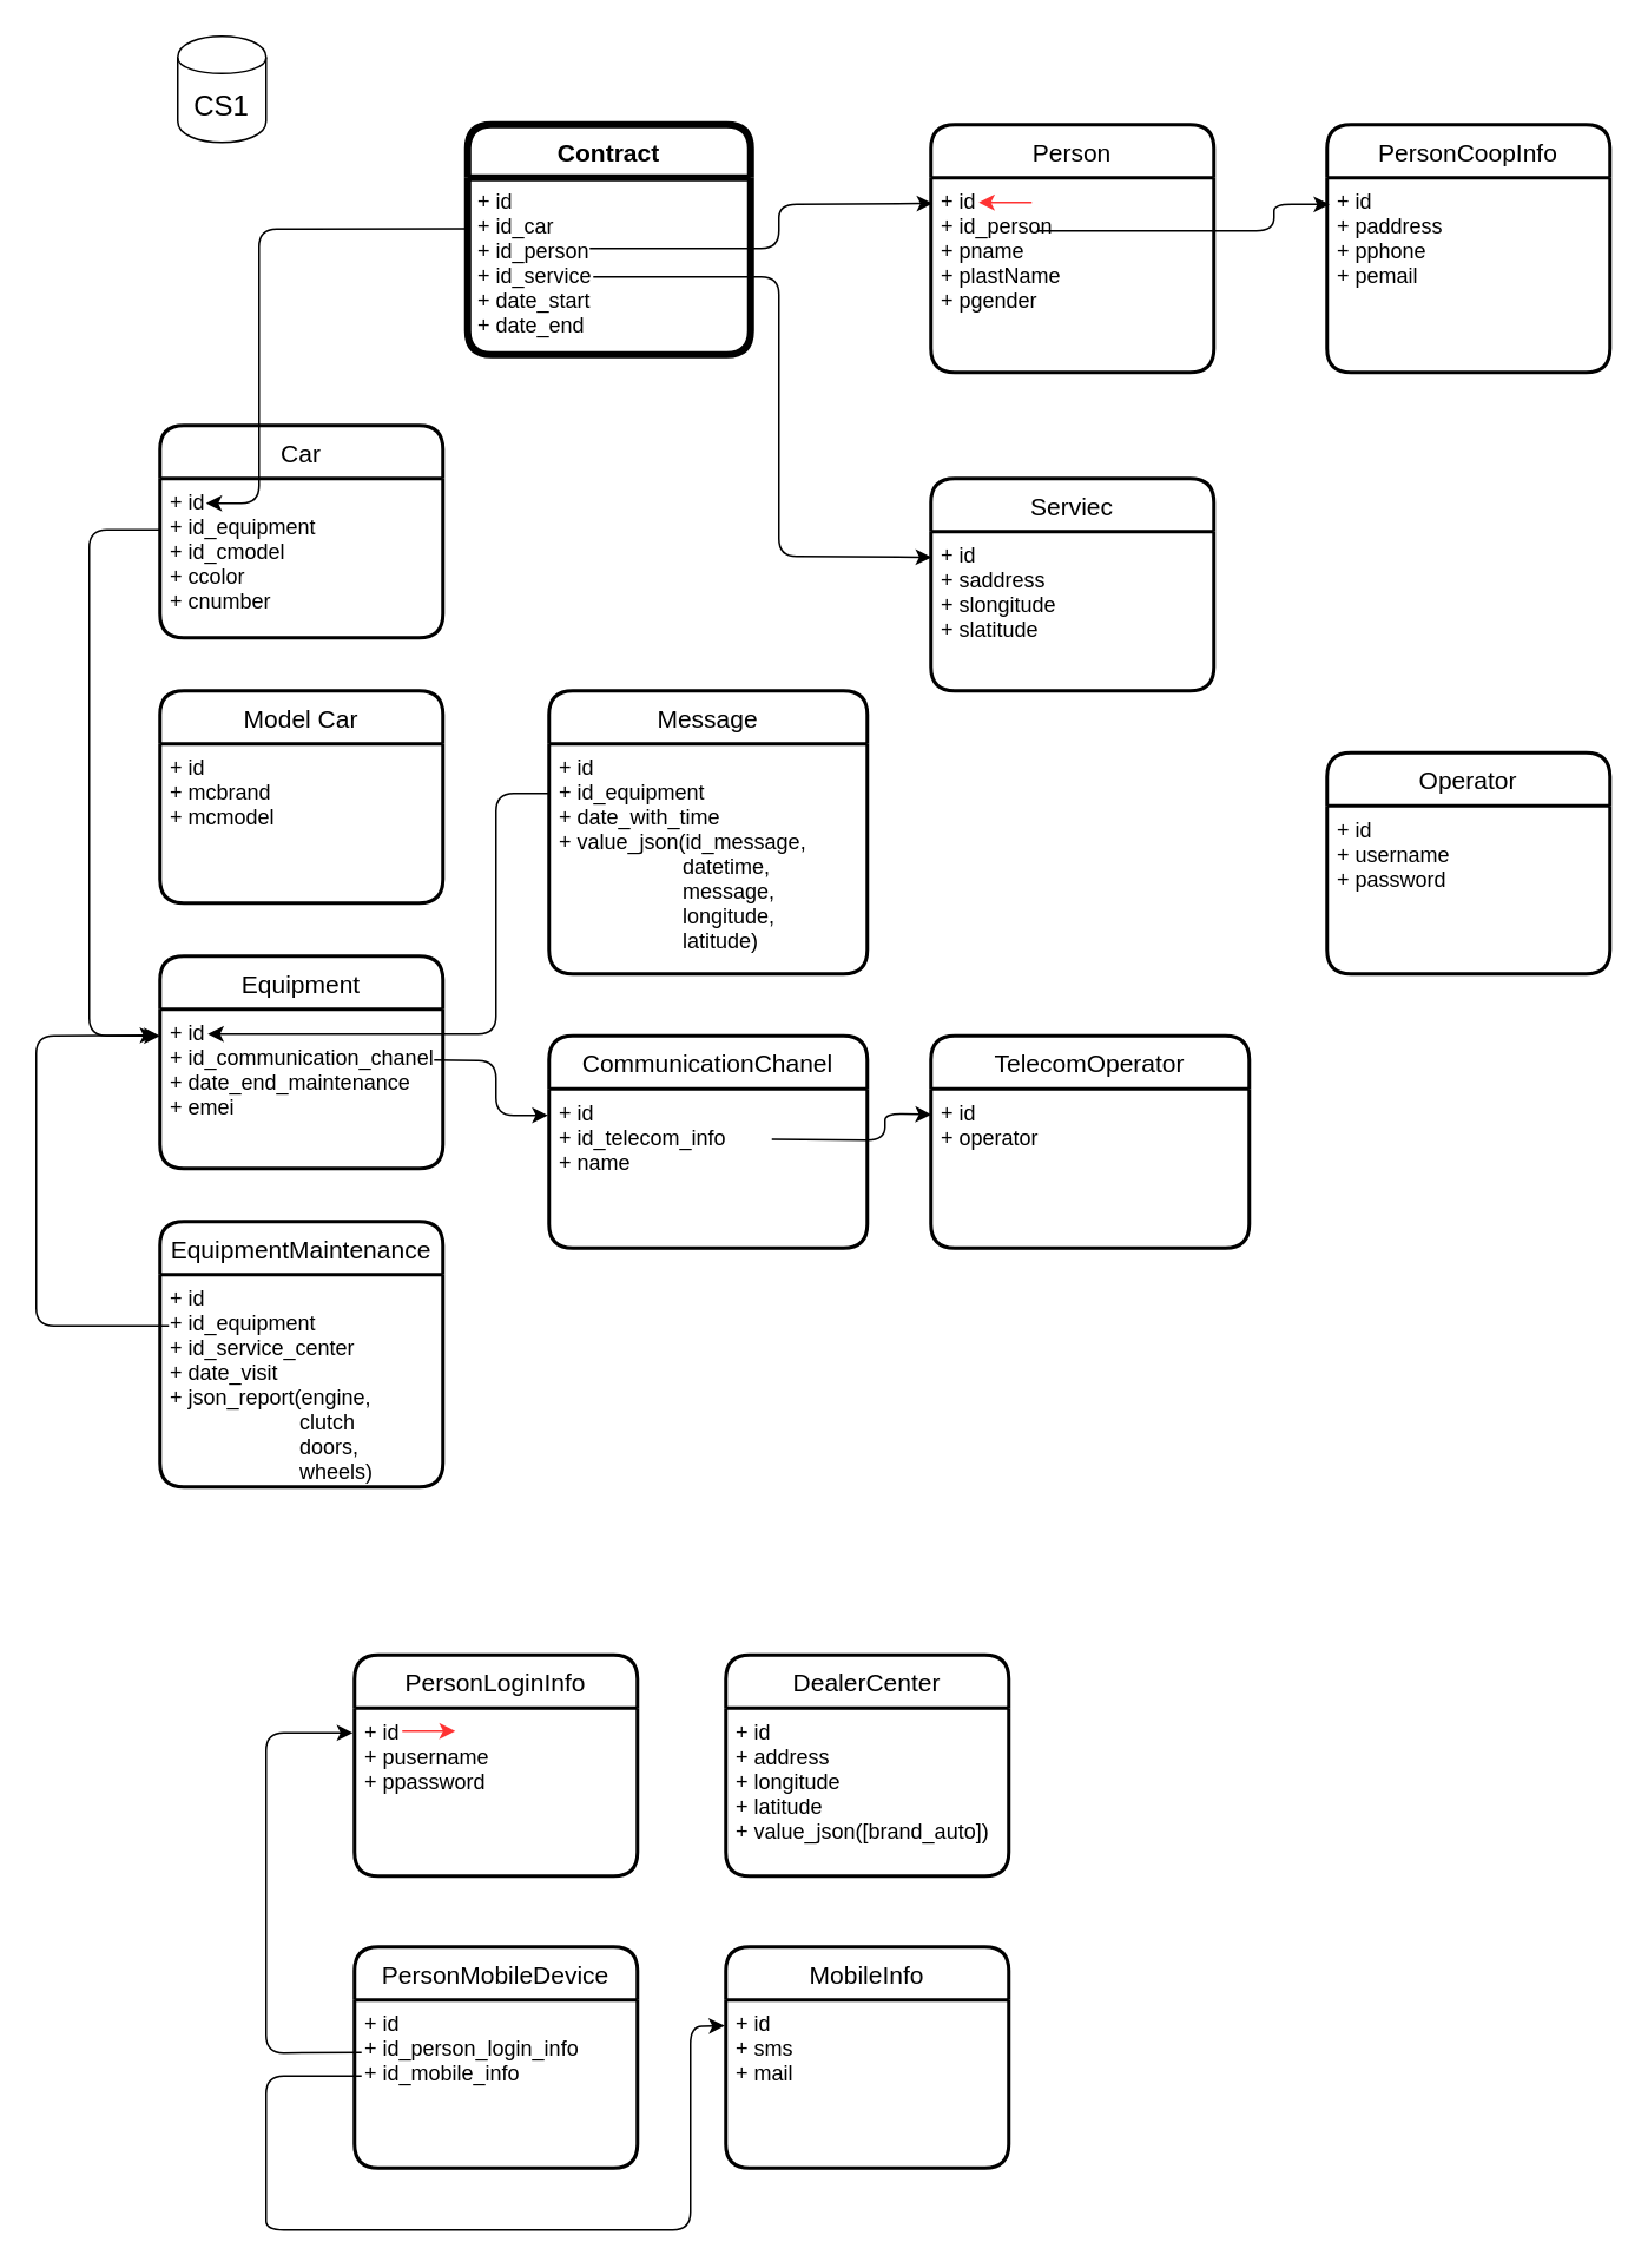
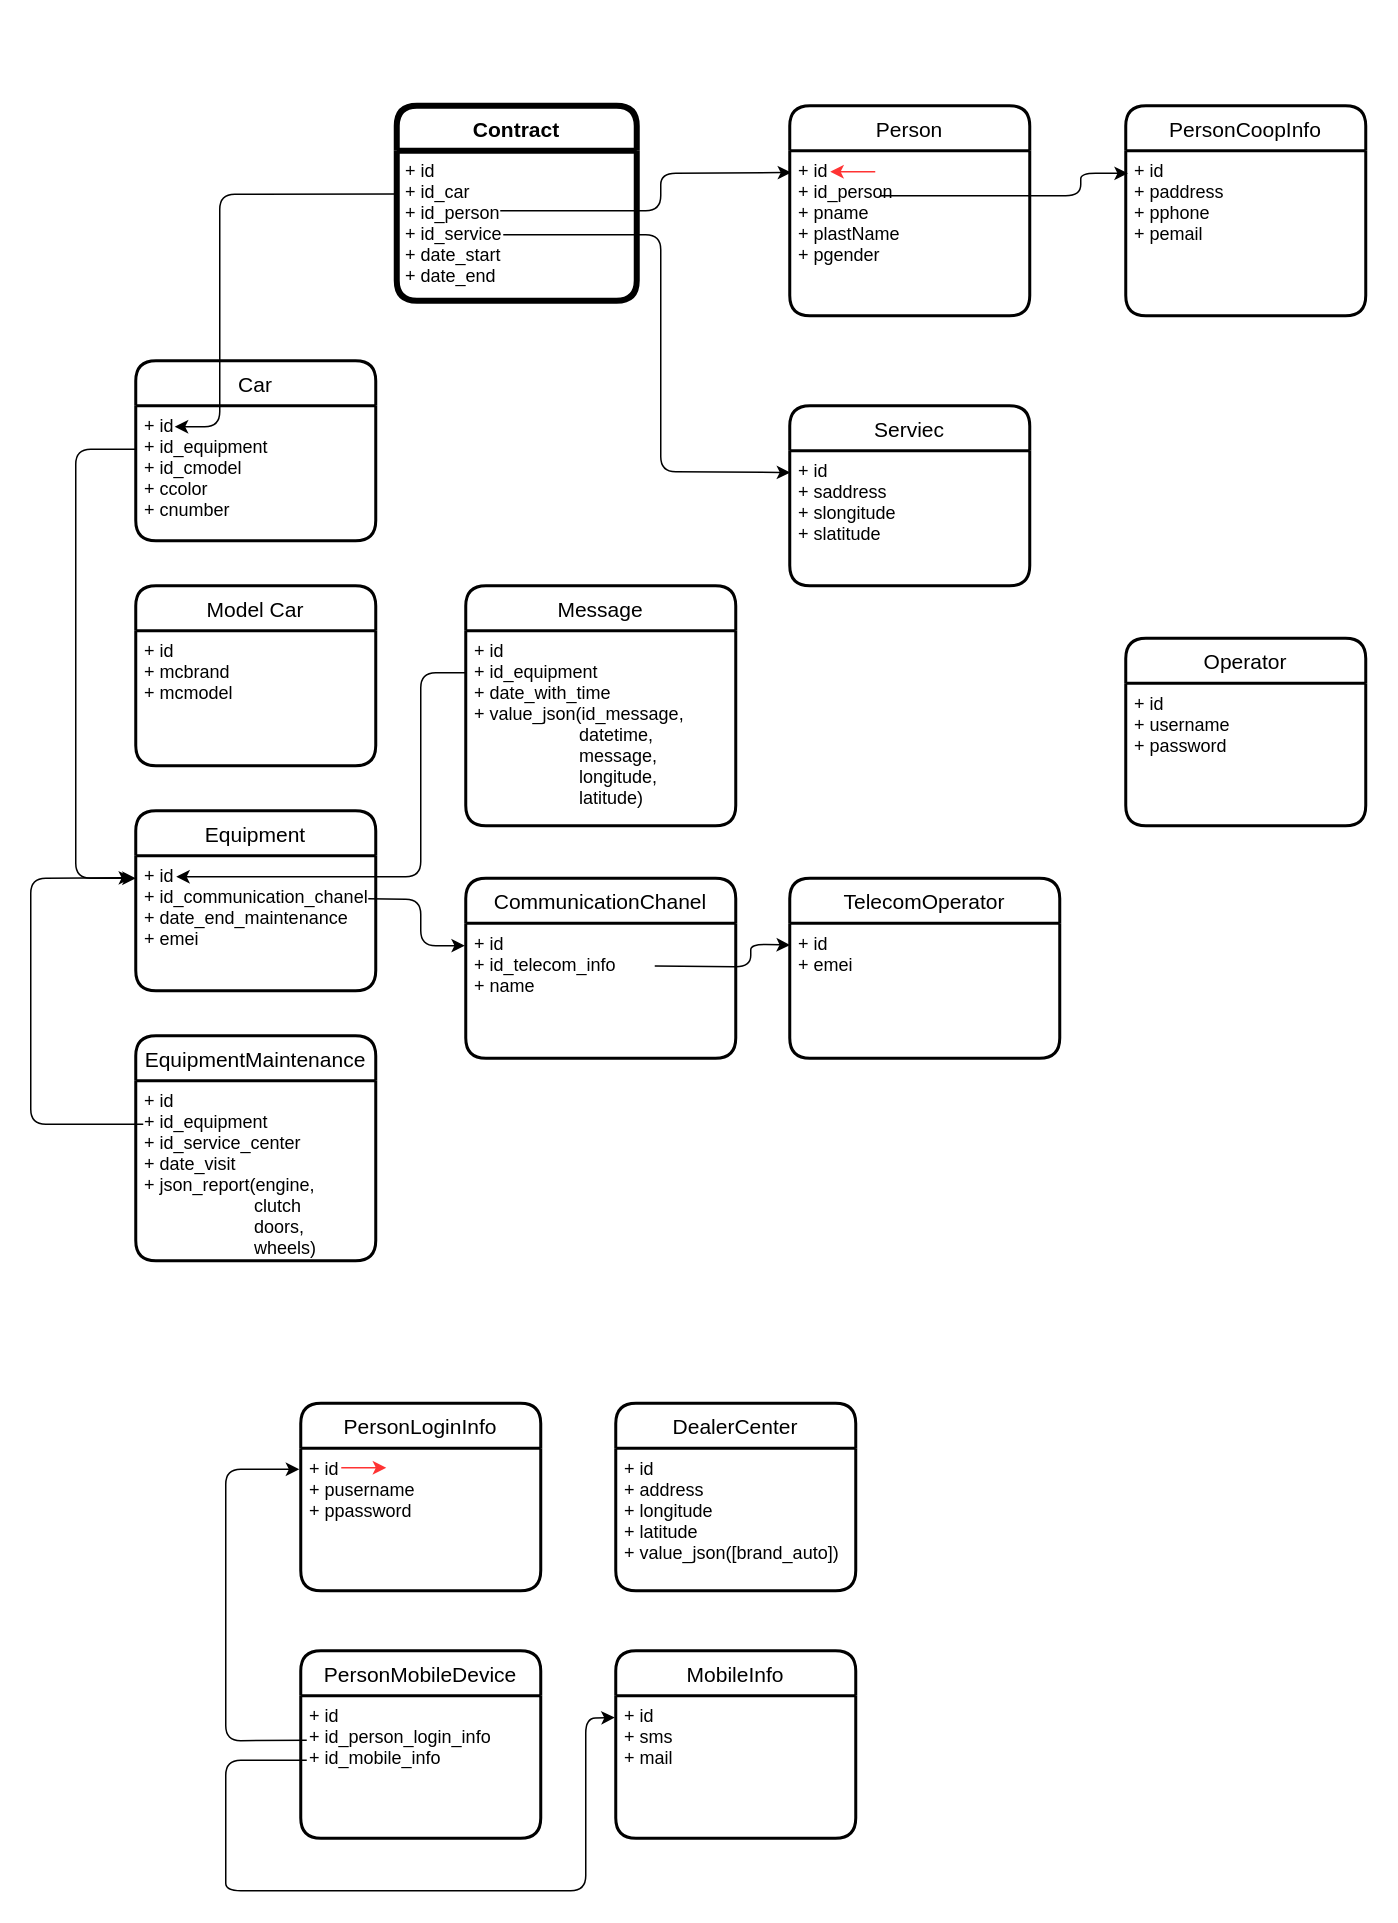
- <mxCell id="11" value="&lt;font style=&quot;font-size: 16px&quot;&gt;CS1&lt;/font&gt;" style="shape=cylinder;whiteSpace=wrap;html=1;boundedLbl=1;backgroundOutline=1;strokeWidth=1;" parent="1" vertex="1"><mxGeometry x="100" y="20" width="50" height="60" as="geometry" /></mxCell>
- <mxCell id="31" value="+ id&#10;+ operator" style="align=left;strokeColor=none;fillColor=none;spacingLeft=4;fontSize=12;verticalAlign=top;resizable=0;rotatable=0;part=1;" parent="30" vertex="1"><mxGeometry y="30" width="180" height="90" as="geometry" /></mxCell>
+ <mxCell id="31" value="+ id&#10;+ emei" style="align=left;strokeColor=none;fillColor=none;spacingLeft=4;fontSize=12;verticalAlign=top;resizable=0;rotatable=0;part=1;" parent="30" vertex="1"><mxGeometry y="30" width="180" height="90" as="geometry" /></mxCell>
